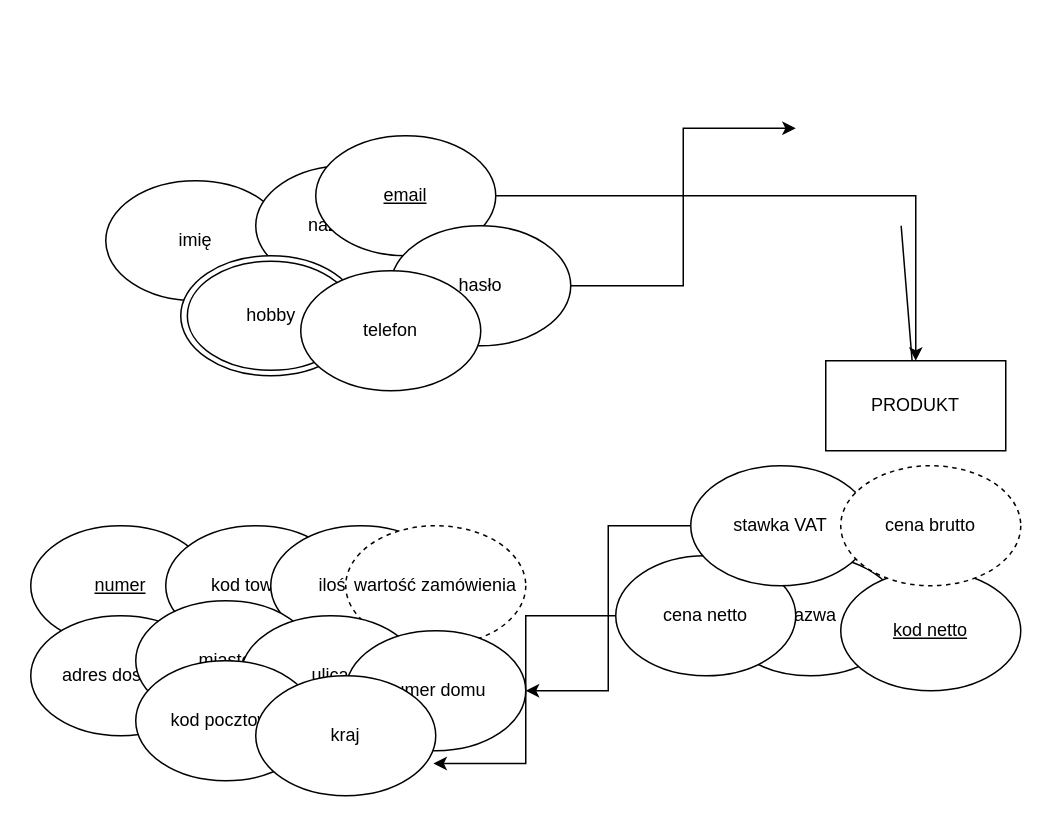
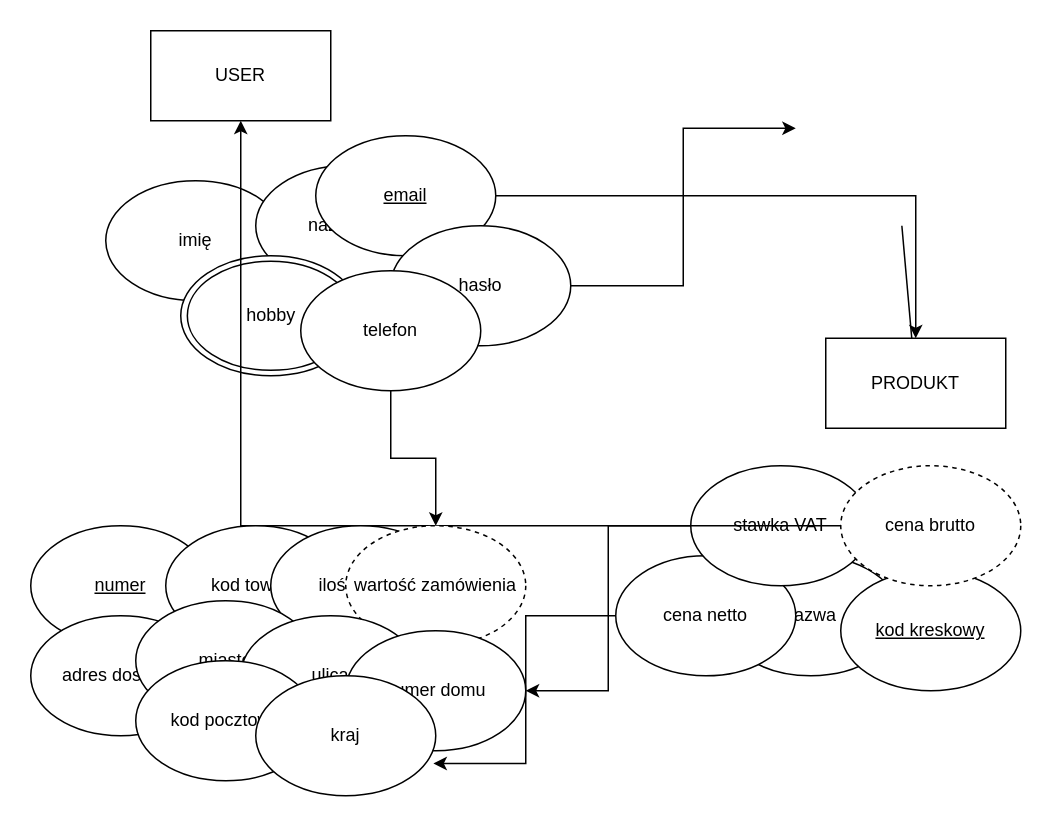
+ <mxCell id="2" value="&lt;div&gt;USER&lt;/div&gt;" style="rounded=0;whiteSpace=wrap;html=1;" vertex="1" parent="1"><mxGeometry x="100" y="20" width="120" height="60" as="geometry" /></mxCell>
+ <mxCell id="19" style="edgeStyle=orthogonalEdgeStyle;rounded=0;orthogonalLoop=1;jettySize=auto;html=1;" edge="1" parent="1" source="20" target="2"><mxGeometry relative="1" as="geometry" /></mxCell>
- <mxCell id="12" value="PRODUKT" style="rounded=0;whiteSpace=wrap;html=1;shadow=0;labelBackgroundColor=none;sketch=0;strokeColor=#000000;" vertex="1" parent="1"><mxGeometry x="550" y="240" width="120" height="60" as="geometry" /></mxCell>
+ <mxCell id="12" value="PRODUKT" style="rounded=0;whiteSpace=wrap;html=1;shadow=0;labelBackgroundColor=none;sketch=0;strokeColor=#000000;" vertex="1" parent="1"><mxGeometry x="550" y="225" width="120" height="60" as="geometry" /></mxCell>
+ <mxCell id="10" style="edgeStyle=orthogonalEdgeStyle;rounded=0;orthogonalLoop=1;jettySize=auto;html=1;" edge="1" parent="1" source="11" target="24"><mxGeometry relative="1" as="geometry" /></mxCell>
- <mxCell id="14" value="&lt;u&gt;kod netto&lt;br&gt;&lt;/u&gt;" style="ellipse;whiteSpace=wrap;html=1;shadow=0;labelBackgroundColor=none;sketch=0;strokeColor=#000000;" vertex="1" parent="1"><mxGeometry x="560" y="380" width="120" height="80" as="geometry" /></mxCell>
+ <mxCell id="14" value="&lt;u&gt;kod kreskowy&lt;br&gt;&lt;/u&gt;" style="ellipse;whiteSpace=wrap;html=1;shadow=0;labelBackgroundColor=none;sketch=0;strokeColor=#000000;" vertex="1" parent="1"><mxGeometry x="560" y="380" width="120" height="80" as="geometry" /></mxCell>
